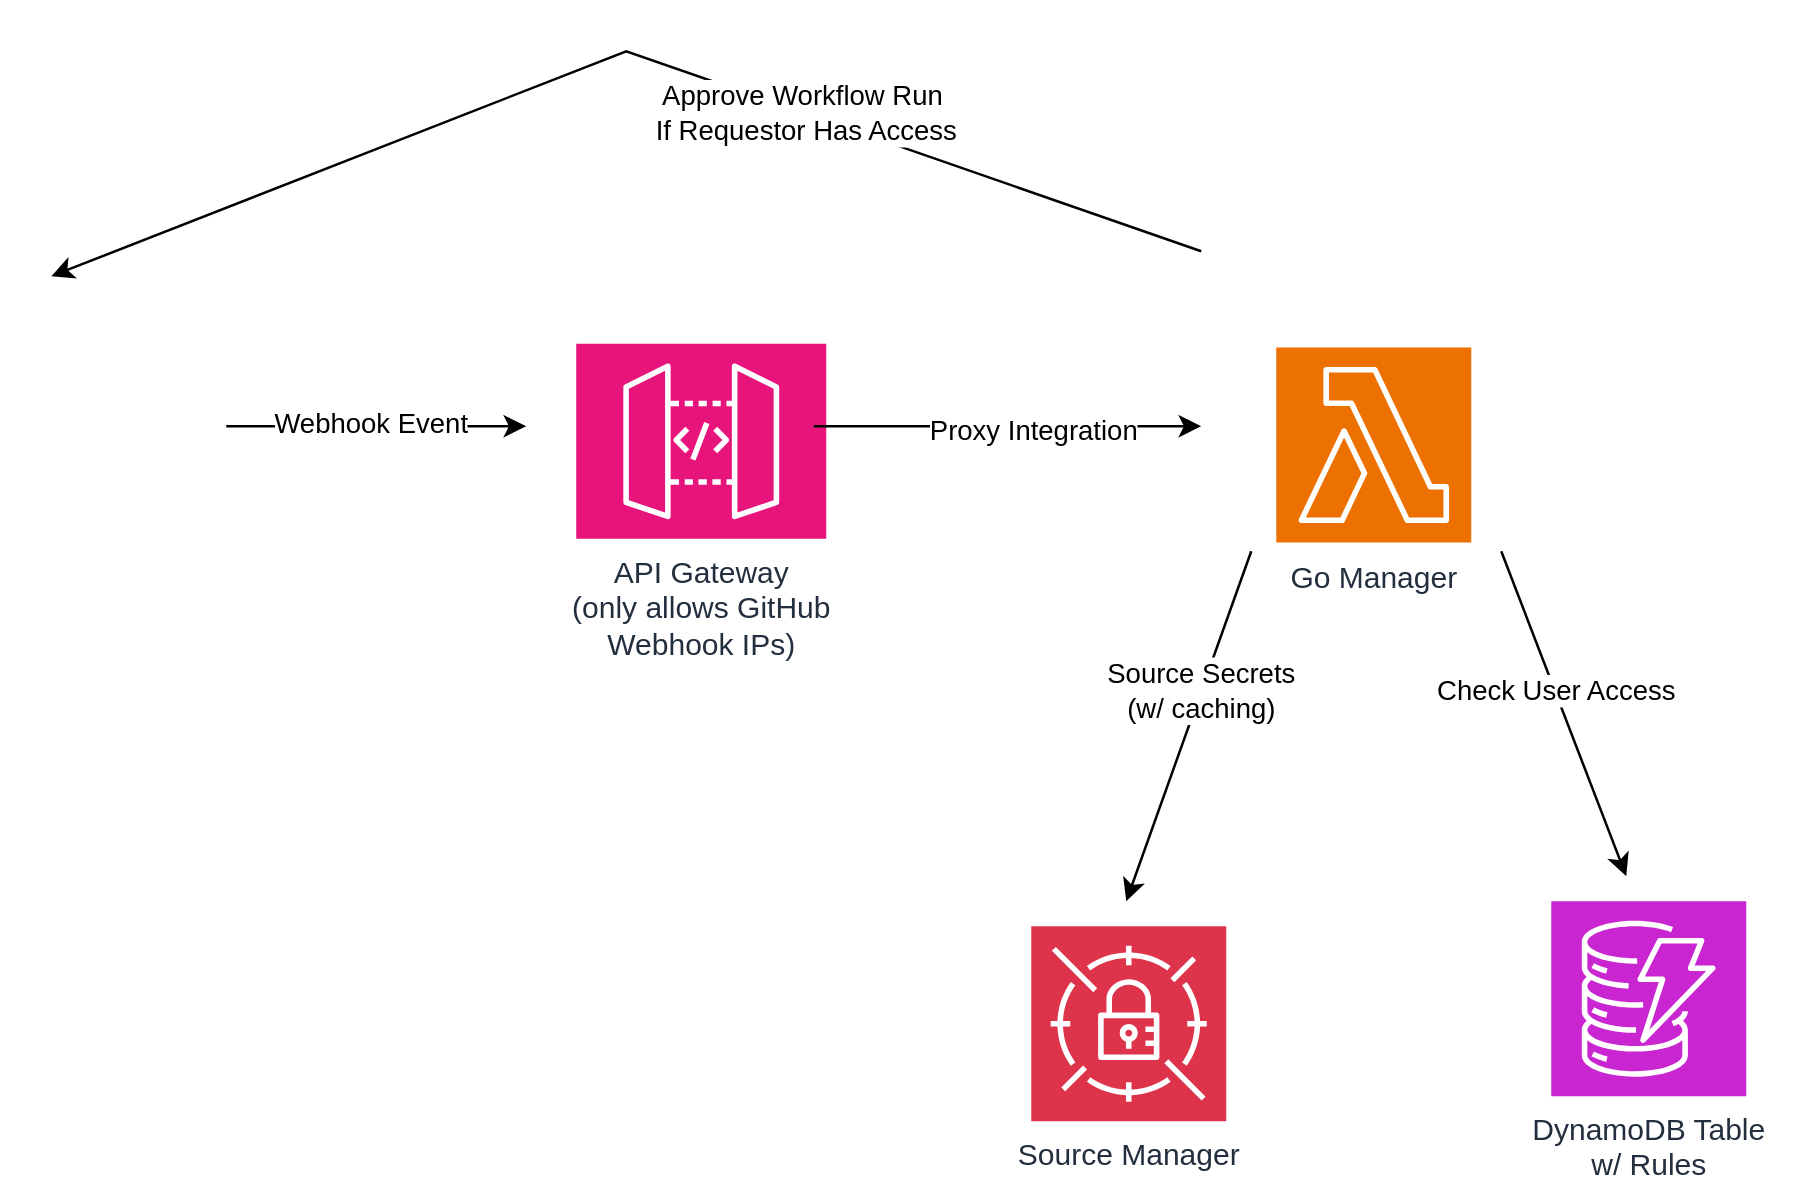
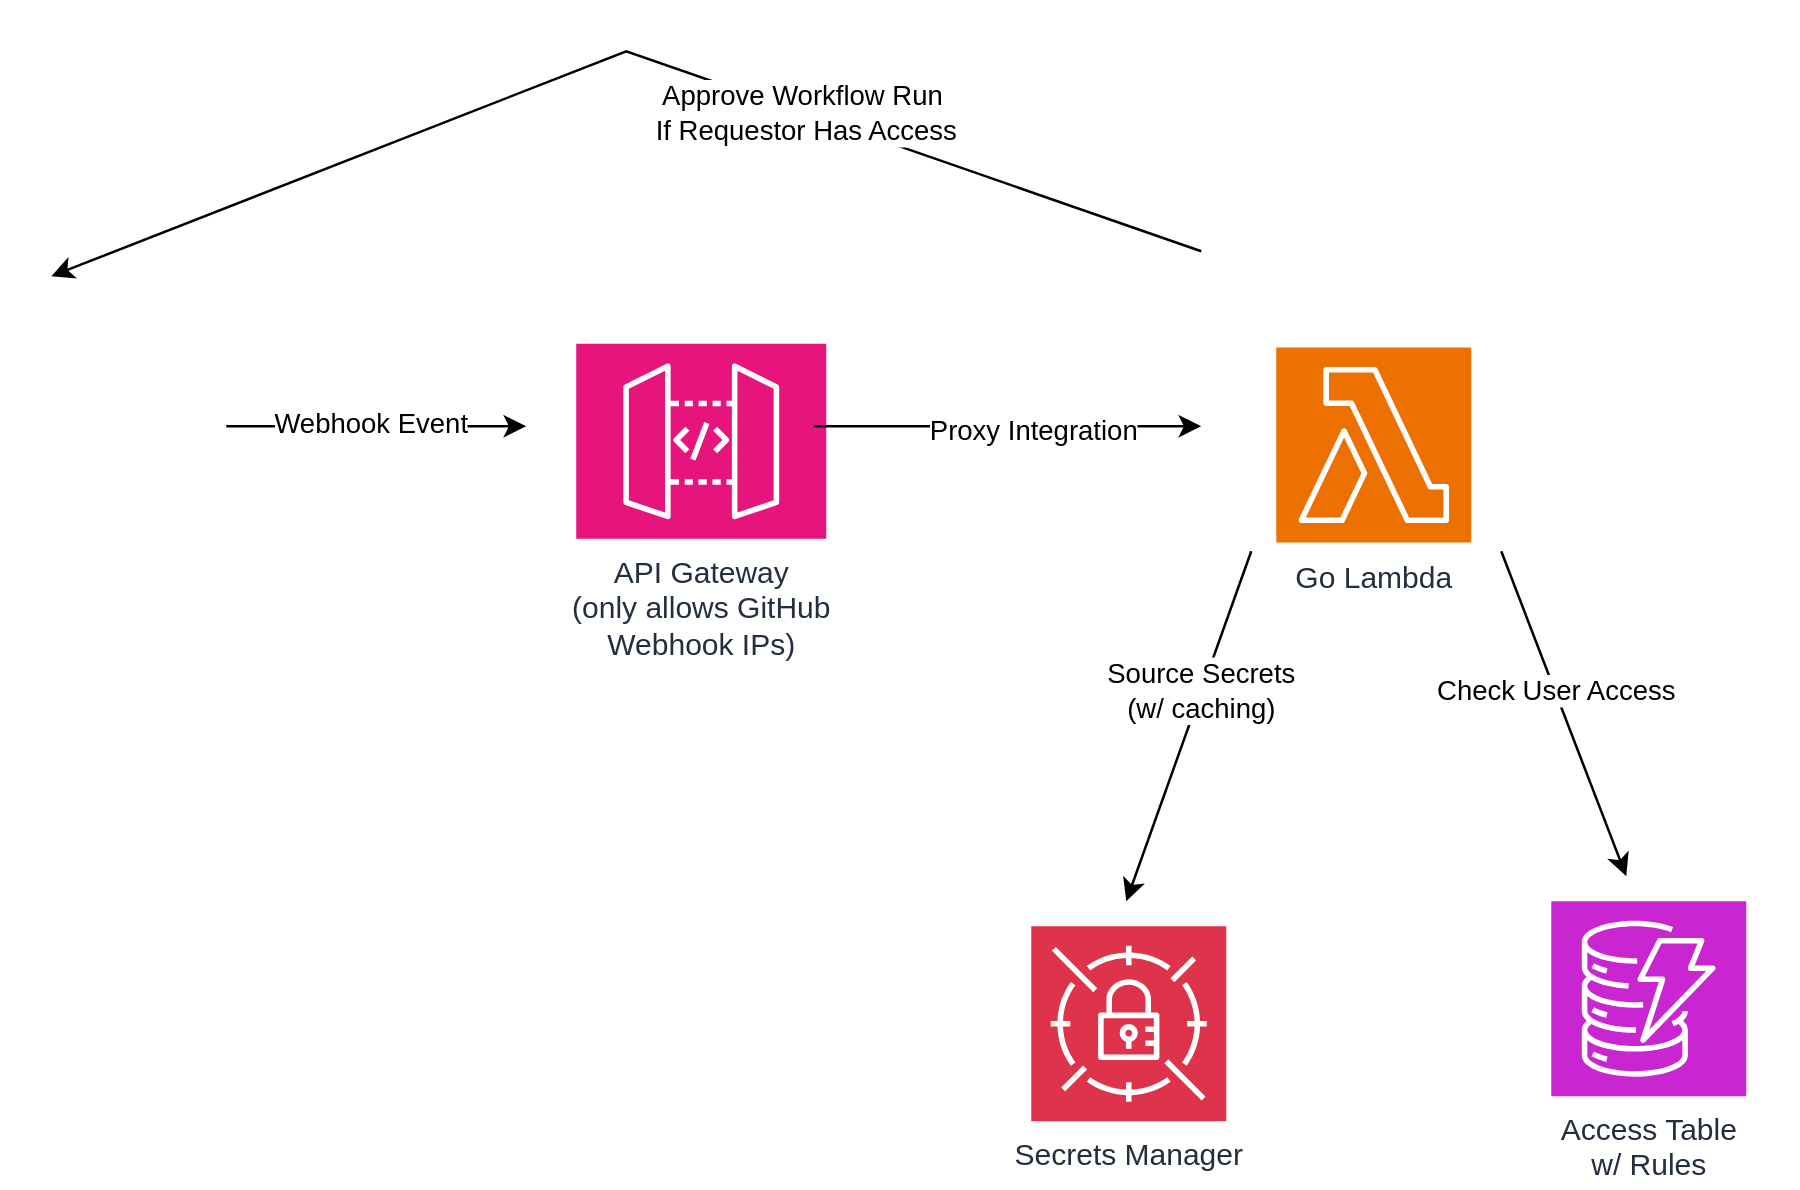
- <mxCell id="7" value="Go Manager" style="sketch=0;points=[[0,0,0],[0.25,0,0],[0.5,0,0],[0.75,0,0],[1,0,0],[0,1,0],[0.25,1,0],[0.5,1,0],[0.75,1,0],[1,1,0],[0,0.25,0],[0,0.5,0],[0,0.75,0],[1,0.25,0],[1,0.5,0],[1,0.75,0]];outlineConnect=0;fontColor=#232F3E;fillColor=#ED7100;strokeColor=#ffffff;dashed=0;verticalLabelPosition=bottom;verticalAlign=top;align=center;html=1;fontSize=12;fontStyle=0;aspect=fixed;shape=mxgraph.aws4.resourceIcon;resIcon=mxgraph.aws4.lambda;" vertex="1" parent="1"><mxGeometry x="510" y="138.5" width="78" height="78" as="geometry" /></mxCell>
+ <mxCell id="7" value="Go Lambda" style="sketch=0;points=[[0,0,0],[0.25,0,0],[0.5,0,0],[0.75,0,0],[1,0,0],[0,1,0],[0.25,1,0],[0.5,1,0],[0.75,1,0],[1,1,0],[0,0.25,0],[0,0.5,0],[0,0.75,0],[1,0.25,0],[1,0.5,0],[1,0.75,0]];outlineConnect=0;fontColor=#232F3E;fillColor=#ED7100;strokeColor=#ffffff;dashed=0;verticalLabelPosition=bottom;verticalAlign=top;align=center;html=1;fontSize=12;fontStyle=0;aspect=fixed;shape=mxgraph.aws4.resourceIcon;resIcon=mxgraph.aws4.lambda;" vertex="1" parent="1"><mxGeometry x="510" y="138.5" width="78" height="78" as="geometry" /></mxCell>
- <mxCell id="12" value="DynamoDB Table&lt;br&gt;w/ Rules" style="sketch=0;points=[[0,0,0],[0.25,0,0],[0.5,0,0],[0.75,0,0],[1,0,0],[0,1,0],[0.25,1,0],[0.5,1,0],[0.75,1,0],[1,1,0],[0,0.25,0],[0,0.5,0],[0,0.75,0],[1,0.25,0],[1,0.5,0],[1,0.75,0]];outlineConnect=0;fontColor=#232F3E;fillColor=#C925D1;strokeColor=#ffffff;dashed=0;verticalLabelPosition=bottom;verticalAlign=top;align=center;html=1;fontSize=12;fontStyle=0;aspect=fixed;shape=mxgraph.aws4.resourceIcon;resIcon=mxgraph.aws4.dynamodb;" vertex="1" parent="1"><mxGeometry x="620" y="360" width="78" height="78" as="geometry" /></mxCell>
+ <mxCell id="12" value="Access Table&lt;br&gt;w/ Rules" style="sketch=0;points=[[0,0,0],[0.25,0,0],[0.5,0,0],[0.75,0,0],[1,0,0],[0,1,0],[0.25,1,0],[0.5,1,0],[0.75,1,0],[1,1,0],[0,0.25,0],[0,0.5,0],[0,0.75,0],[1,0.25,0],[1,0.5,0],[1,0.75,0]];outlineConnect=0;fontColor=#232F3E;fillColor=#C925D1;strokeColor=#ffffff;dashed=0;verticalLabelPosition=bottom;verticalAlign=top;align=center;html=1;fontSize=12;fontStyle=0;aspect=fixed;shape=mxgraph.aws4.resourceIcon;resIcon=mxgraph.aws4.dynamodb;" vertex="1" parent="1"><mxGeometry x="620" y="360" width="78" height="78" as="geometry" /></mxCell>
- <mxCell id="9" value="Source Manager" style="sketch=0;points=[[0,0,0],[0.25,0,0],[0.5,0,0],[0.75,0,0],[1,0,0],[0,1,0],[0.25,1,0],[0.5,1,0],[0.75,1,0],[1,1,0],[0,0.25,0],[0,0.5,0],[0,0.75,0],[1,0.25,0],[1,0.5,0],[1,0.75,0]];outlineConnect=0;fontColor=#232F3E;fillColor=#DD344C;strokeColor=#ffffff;dashed=0;verticalLabelPosition=bottom;verticalAlign=top;align=center;html=1;fontSize=12;fontStyle=0;aspect=fixed;shape=mxgraph.aws4.resourceIcon;resIcon=mxgraph.aws4.secrets_manager;" vertex="1" parent="1"><mxGeometry x="412" y="370" width="78" height="78" as="geometry" /></mxCell>
+ <mxCell id="9" value="Secrets Manager" style="sketch=0;points=[[0,0,0],[0.25,0,0],[0.5,0,0],[0.75,0,0],[1,0,0],[0,1,0],[0.25,1,0],[0.5,1,0],[0.75,1,0],[1,1,0],[0,0.25,0],[0,0.5,0],[0,0.75,0],[1,0.25,0],[1,0.5,0],[1,0.75,0]];outlineConnect=0;fontColor=#232F3E;fillColor=#DD344C;strokeColor=#ffffff;dashed=0;verticalLabelPosition=bottom;verticalAlign=top;align=center;html=1;fontSize=12;fontStyle=0;aspect=fixed;shape=mxgraph.aws4.resourceIcon;resIcon=mxgraph.aws4.secrets_manager;" vertex="1" parent="1"><mxGeometry x="412" y="370" width="78" height="78" as="geometry" /></mxCell>
